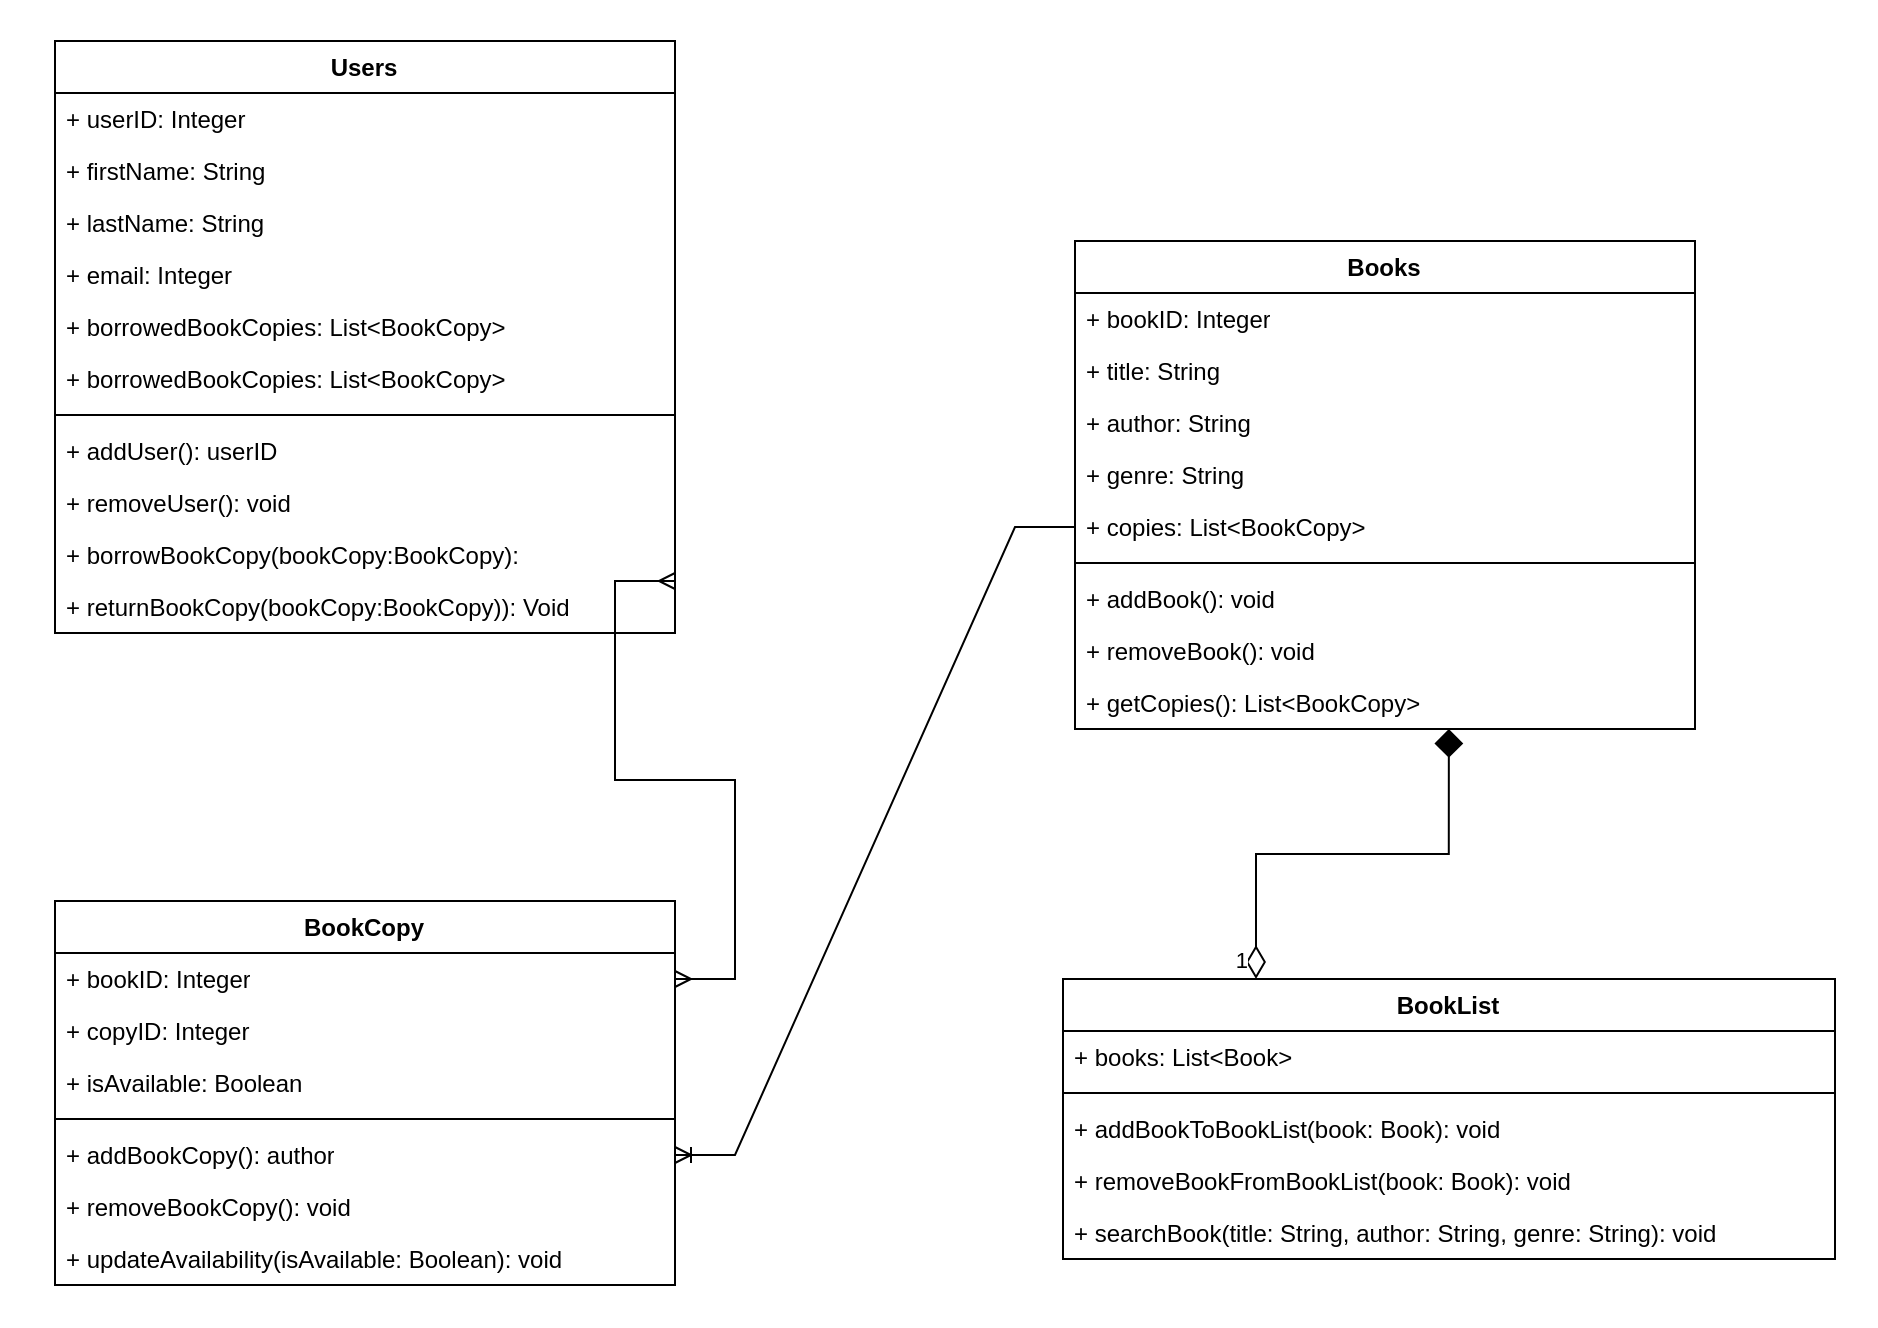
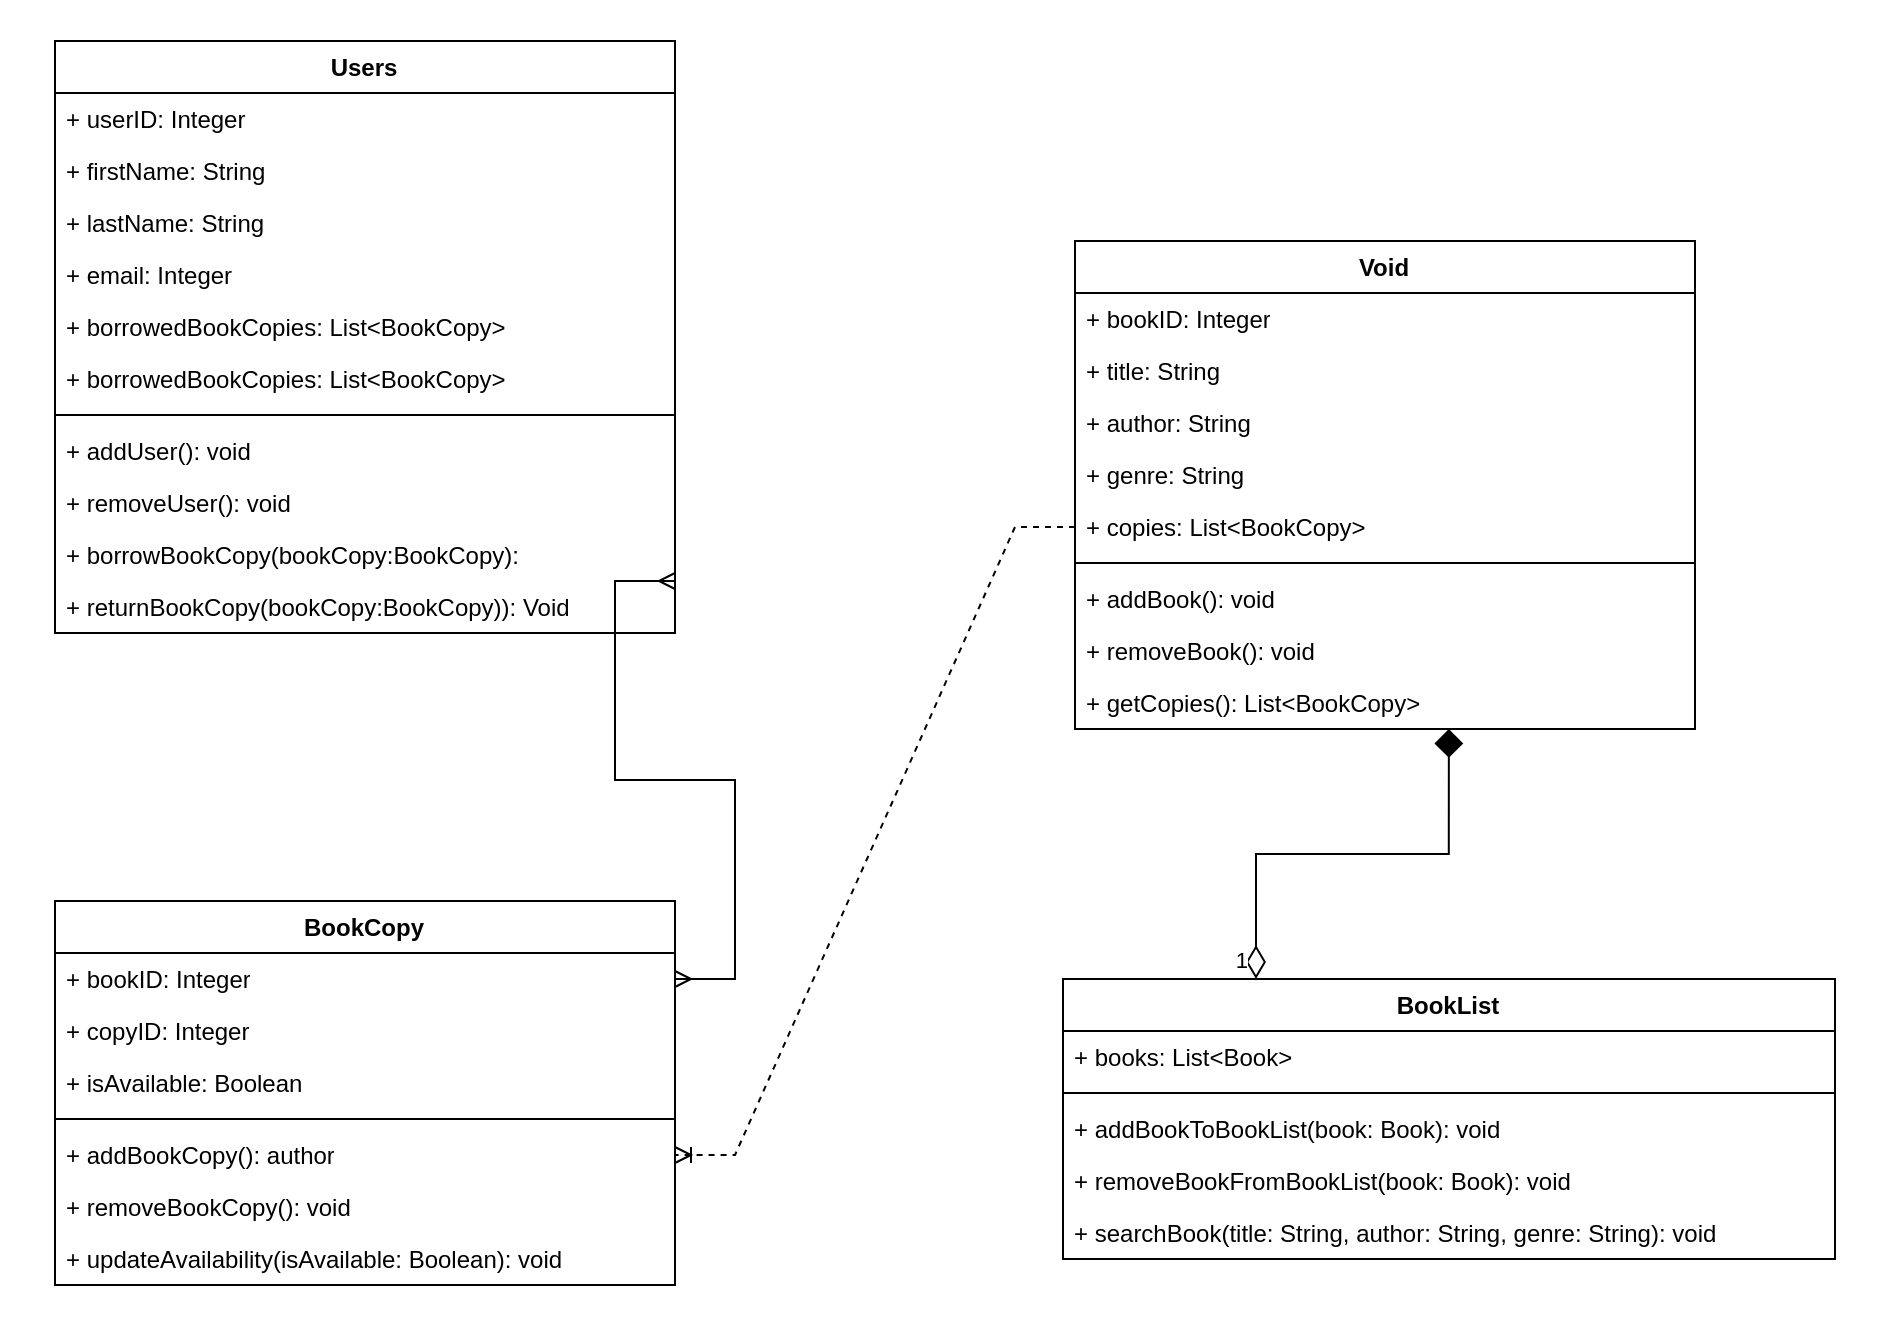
- <mxCell id="14" value="Books" style="swimlane;fontStyle=1;align=center;verticalAlign=top;childLayout=stackLayout;horizontal=1;startSize=26;horizontalStack=0;resizeParent=1;resizeParentMax=0;resizeLast=0;collapsible=1;marginBottom=0;whiteSpace=wrap;html=1;" vertex="1" parent="1"><mxGeometry x="530" y="120" width="310" height="244" as="geometry" /></mxCell>
+ <mxCell id="14" value="Void" style="swimlane;fontStyle=1;align=center;verticalAlign=top;childLayout=stackLayout;horizontal=1;startSize=26;horizontalStack=0;resizeParent=1;resizeParentMax=0;resizeLast=0;collapsible=1;marginBottom=0;whiteSpace=wrap;html=1;" vertex="1" parent="1"><mxGeometry x="530" y="120" width="310" height="244" as="geometry" /></mxCell>
- <mxCell id="10" value="+ addUser(): userID" style="text;strokeColor=none;fillColor=none;align=left;verticalAlign=top;spacingLeft=4;spacingRight=4;overflow=hidden;rotatable=0;points=[[0,0.5],[1,0.5]];portConstraint=eastwest;whiteSpace=wrap;html=1;" vertex="1" parent="2"><mxGeometry y="192" width="310" height="26" as="geometry" /></mxCell>
+ <mxCell id="10" value="+ addUser(): void" style="text;strokeColor=none;fillColor=none;align=left;verticalAlign=top;spacingLeft=4;spacingRight=4;overflow=hidden;rotatable=0;points=[[0,0.5],[1,0.5]];portConstraint=eastwest;whiteSpace=wrap;html=1;" vertex="1" parent="2"><mxGeometry y="192" width="310" height="26" as="geometry" /></mxCell>
- <mxCell id="40" value="" style="edgeStyle=entityRelationEdgeStyle;fontSize=12;html=1;endArrow=ERoneToMany;rounded=0;exitX=0;exitY=0.5;exitDx=0;exitDy=0;entryX=1;entryY=0.5;entryDx=0;entryDy=0;" edge="1" parent="1" source="19" target="29"><mxGeometry width="100" height="100" relative="1" as="geometry"><mxPoint x="450" y="370" as="sourcePoint" /><mxPoint x="530" y="270" as="targetPoint" /></mxGeometry></mxCell>
+ <mxCell id="40" value="" style="edgeStyle=entityRelationEdgeStyle;fontSize=12;html=1;endArrow=ERoneToMany;rounded=0;exitX=0;exitY=0.5;exitDx=0;exitDy=0;entryX=1;entryY=0.5;entryDx=0;entryDy=0;dashed=1;" edge="1" parent="1" source="19" target="29"><mxGeometry width="100" height="100" relative="1" as="geometry"><mxPoint x="450" y="370" as="sourcePoint" /><mxPoint x="530" y="270" as="targetPoint" /></mxGeometry></mxCell>
